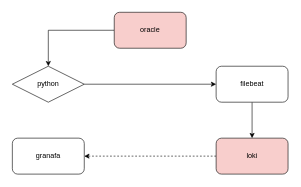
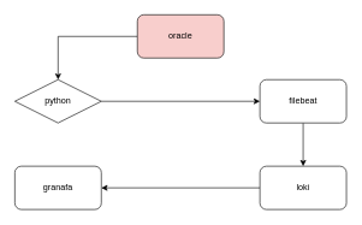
- <mxCell id="8" value="" style="edgeStyle=orthogonalEdgeStyle;rounded=0;orthogonalLoop=1;jettySize=auto;html=1;dashed=1;" edge="1" parent="1" source="9" target="10"><mxGeometry relative="1" as="geometry" /></mxCell>
+ <mxCell id="8" value="" style="edgeStyle=orthogonalEdgeStyle;rounded=0;orthogonalLoop=1;jettySize=auto;html=1;" edge="1" parent="1" source="9" target="10"><mxGeometry relative="1" as="geometry" /></mxCell>
- <mxCell id="9" value="loki" style="rounded=1;whiteSpace=wrap;html=1;fillColor=#f8cecc;" vertex="1" parent="1"><mxGeometry x="360" y="230" width="120" height="60" as="geometry" /></mxCell>
+ <mxCell id="9" value="loki" style="rounded=1;whiteSpace=wrap;html=1;" vertex="1" parent="1"><mxGeometry x="360" y="230" width="120" height="60" as="geometry" /></mxCell>
